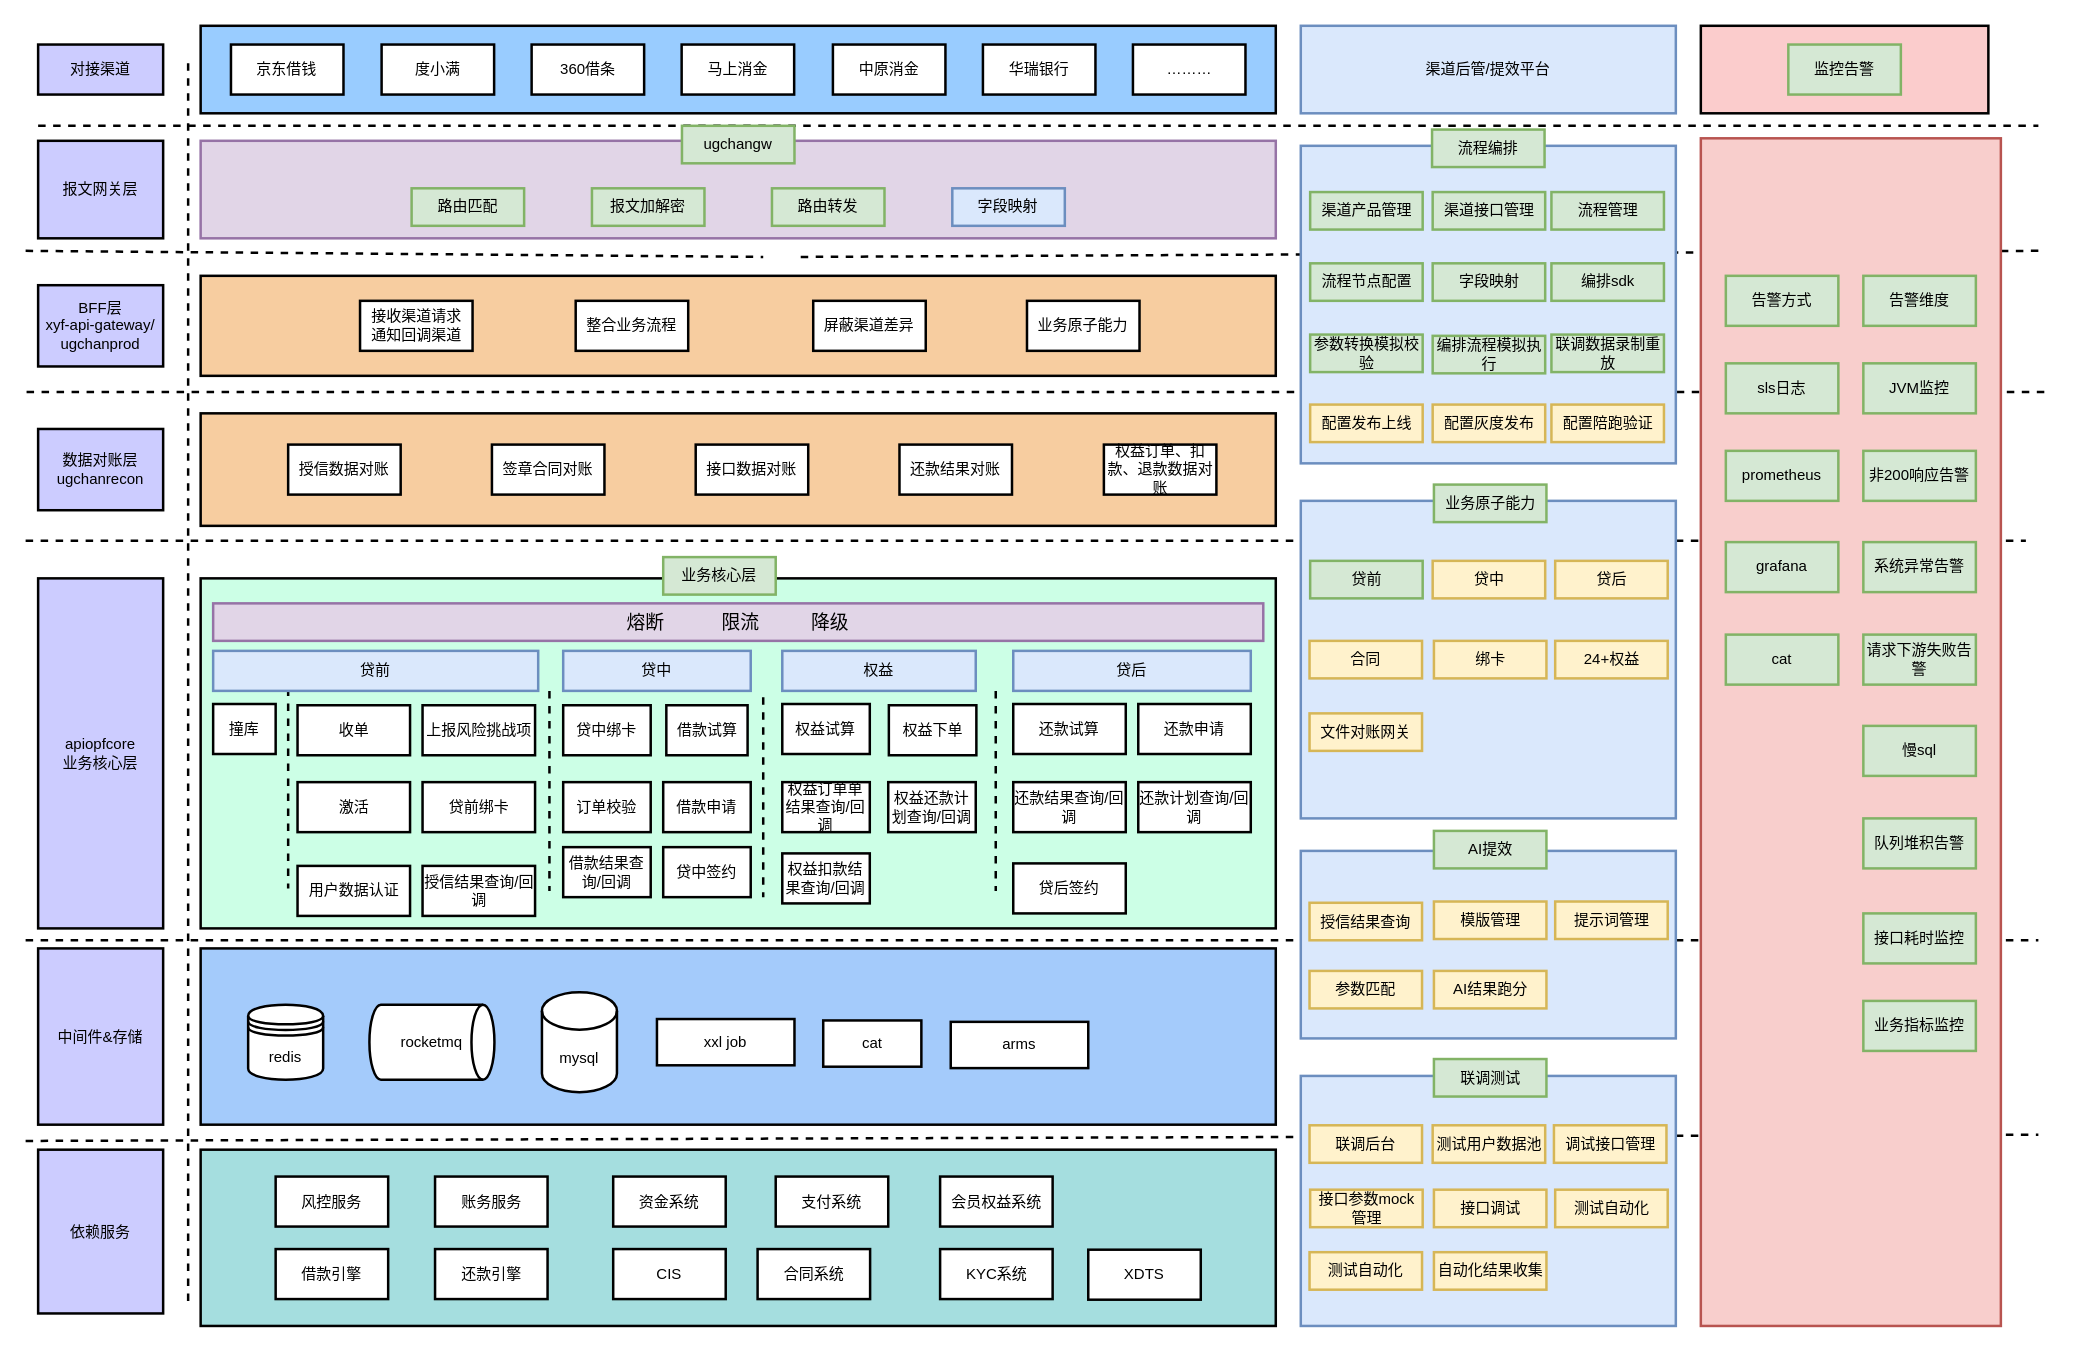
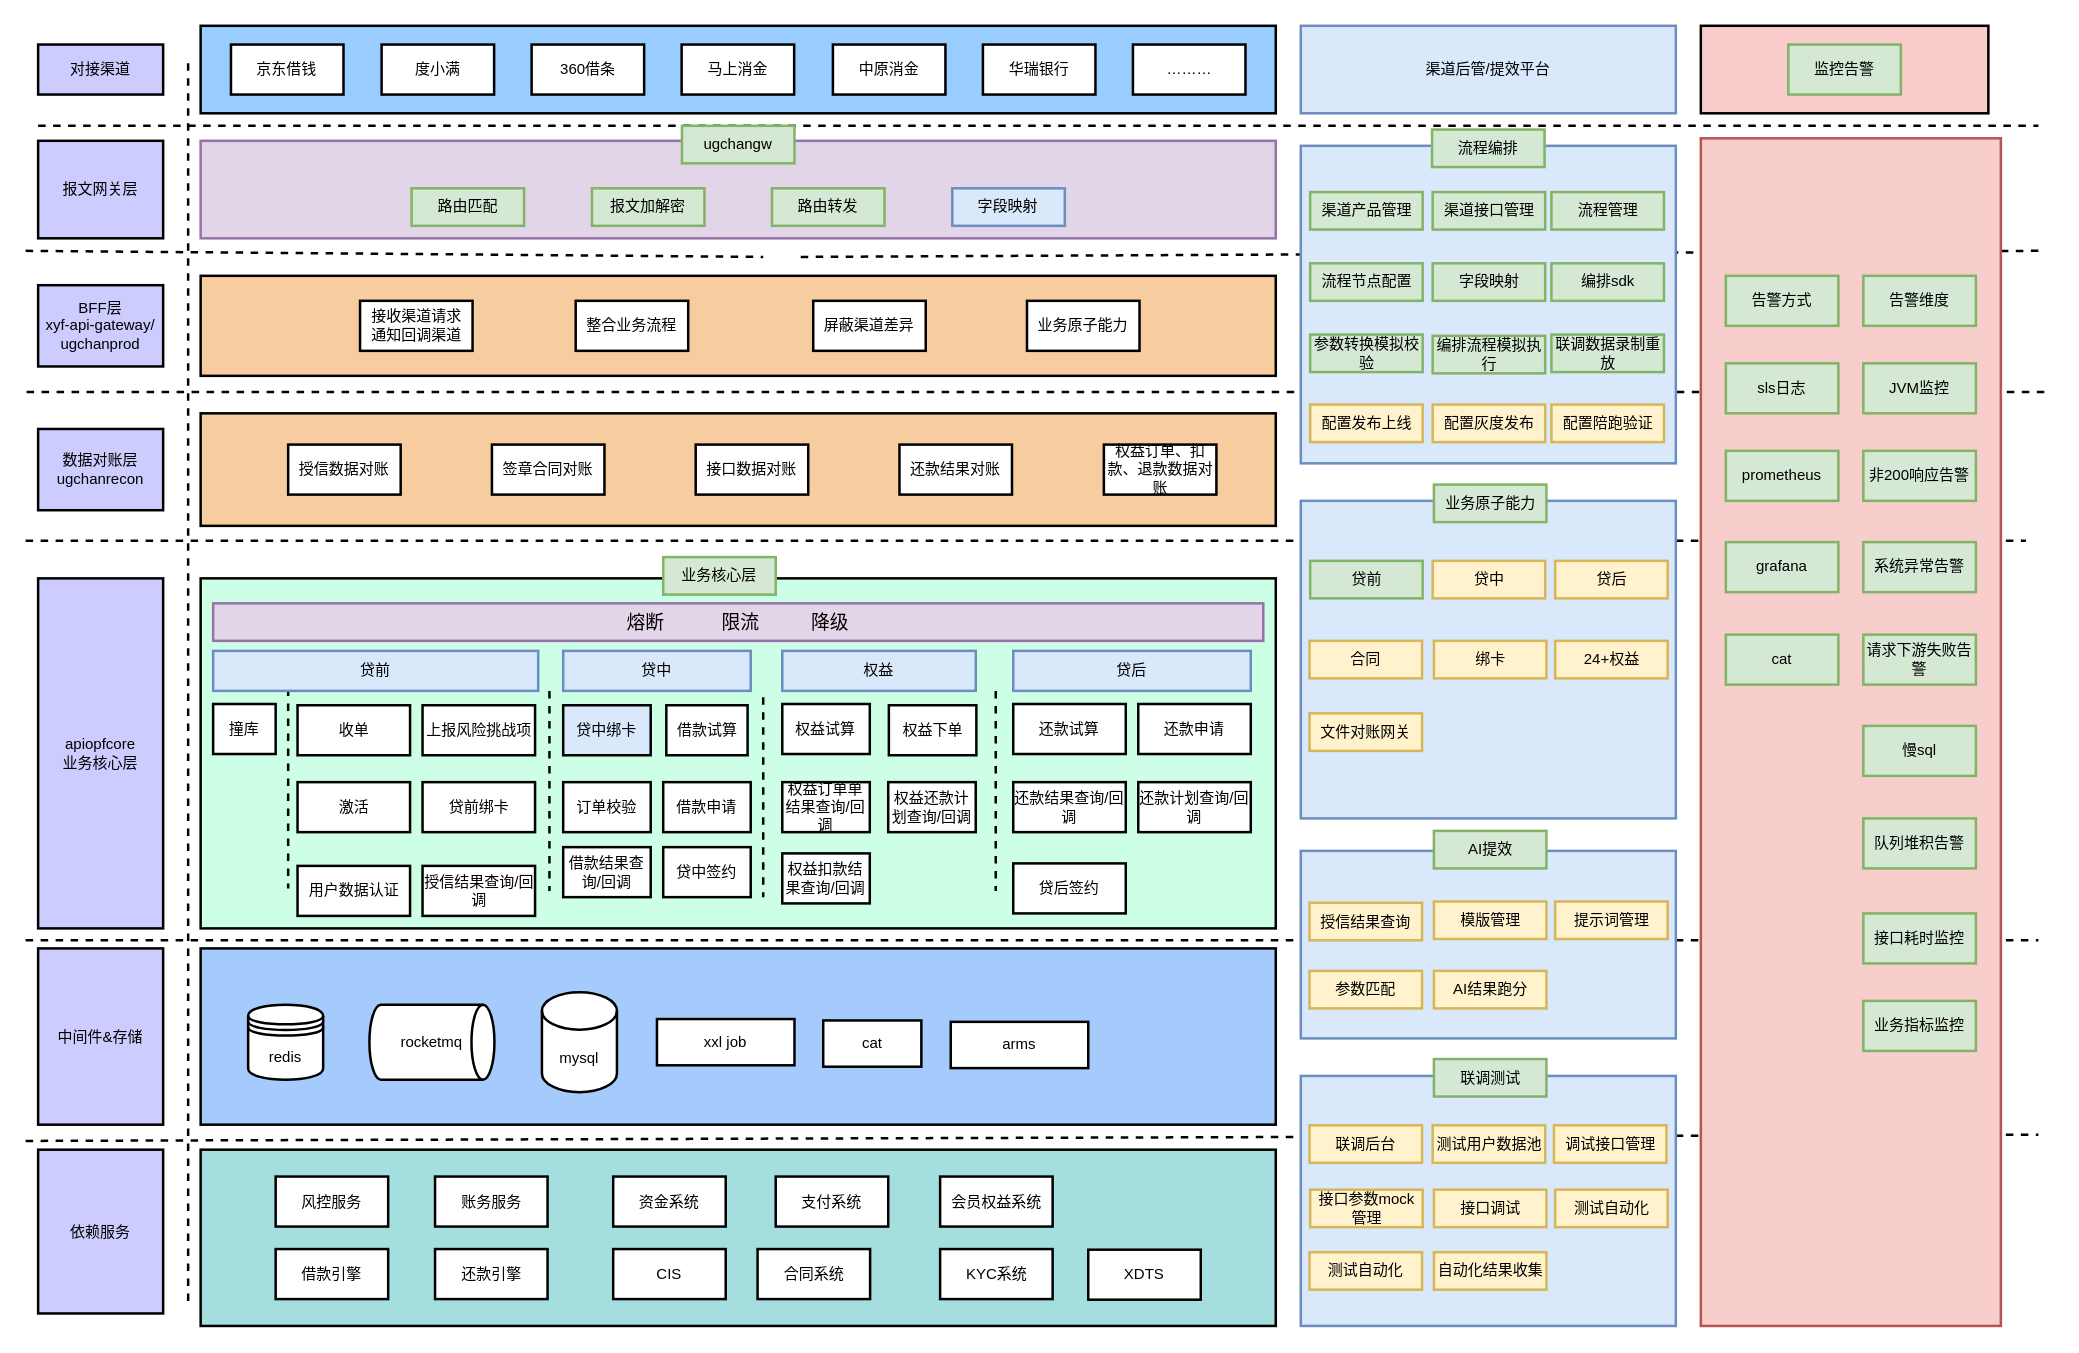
- <mxCell id="35" value="贷中绑卡" style="rounded=0;whiteSpace=wrap;html=1;strokeWidth=2;" parent="1" vertex="1"><mxGeometry x="450" y="563.5" width="70" height="40" as="geometry" /></mxCell>
+ <mxCell id="35" value="贷中绑卡" style="rounded=0;whiteSpace=wrap;html=1;strokeWidth=2;fillColor=#dae8fc;" parent="1" vertex="1"><mxGeometry x="450" y="563.5" width="70" height="40" as="geometry" /></mxCell>
